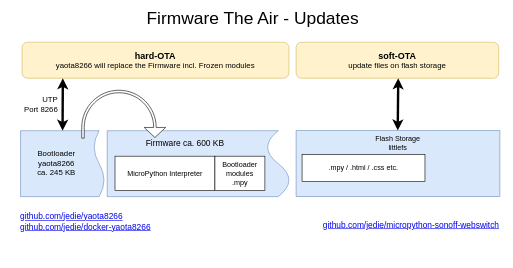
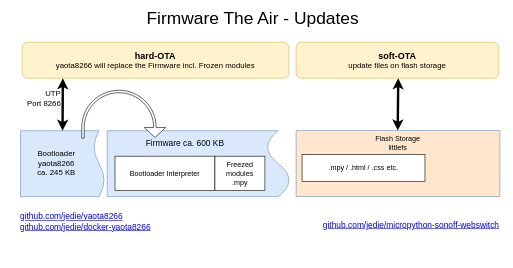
- <mxCell id="16" value="&lt;div align=&quot;right&quot;&gt;UTP&lt;/div&gt;&lt;div align=&quot;right&quot;&gt;Port 8266&lt;/div&gt;" style="text;html=1;strokeColor=none;fillColor=none;align=right;verticalAlign=middle;whiteSpace=wrap;rounded=0;shadow=0;fontSize=13;" vertex="1" parent="1"><mxGeometry x="28" y="158" width="70" height="30" as="geometry" /></mxCell>
+ <mxCell id="16" value="&lt;div align=&quot;right&quot;&gt;UTP&lt;/div&gt;&lt;div align=&quot;right&quot;&gt;Port 8266&lt;/div&gt;" style="text;html=1;strokeColor=none;fillColor=none;align=right;verticalAlign=middle;whiteSpace=wrap;rounded=0;shadow=0;fontSize=13;" vertex="1" parent="1"><mxGeometry x="33" y="148" width="70" height="30" as="geometry" /></mxCell>
- <mxCell id="3" value="&lt;div&gt;Flash Storage&lt;br&gt;&lt;/div&gt;&lt;div&gt;littlefs &lt;/div&gt;" style="rounded=0;whiteSpace=wrap;html=1;verticalAlign=top;fillColor=#dae8fc;strokeColor=#6c8ebf;" vertex="1" parent="1"><mxGeometry x="493" y="217.5" width="340" height="110" as="geometry" /></mxCell>
+ <mxCell id="3" value="&lt;div&gt;Flash Storage&lt;br&gt;&lt;/div&gt;&lt;div&gt;littlefs &lt;/div&gt;" style="rounded=0;whiteSpace=wrap;html=1;verticalAlign=top;fillColor=#ffe6cc;strokeColor=#6c8ebf;" vertex="1" parent="1"><mxGeometry x="493" y="217.5" width="340" height="110" as="geometry" /></mxCell>
- <mxCell id="8" value="MicroPython Interpreter" style="rounded=0;whiteSpace=wrap;html=1;" vertex="1" parent="1"><mxGeometry x="191" y="260" width="166.66" height="57.5" as="geometry" /></mxCell>
+ <mxCell id="8" value="Bootloader Interpreter" style="rounded=0;whiteSpace=wrap;html=1;" vertex="1" parent="1"><mxGeometry x="191" y="260" width="166.66" height="57.5" as="geometry" /></mxCell>
- <mxCell id="9" value="&lt;div&gt;Bootloader&lt;/div&gt;&lt;div&gt;modules&lt;/div&gt;&lt;div&gt;.mpy&lt;br&gt;&lt;/div&gt;" style="rounded=0;whiteSpace=wrap;html=1;" vertex="1" parent="1"><mxGeometry x="357.66" y="260" width="83.34" height="57.5" as="geometry" /></mxCell>
+ <mxCell id="9" value="&lt;div&gt;Freezed&lt;/div&gt;&lt;div&gt;modules&lt;/div&gt;&lt;div&gt;.mpy&lt;br&gt;&lt;/div&gt;" style="rounded=0;whiteSpace=wrap;html=1;" vertex="1" parent="1"><mxGeometry x="357.66" y="260" width="83.34" height="57.5" as="geometry" /></mxCell>
